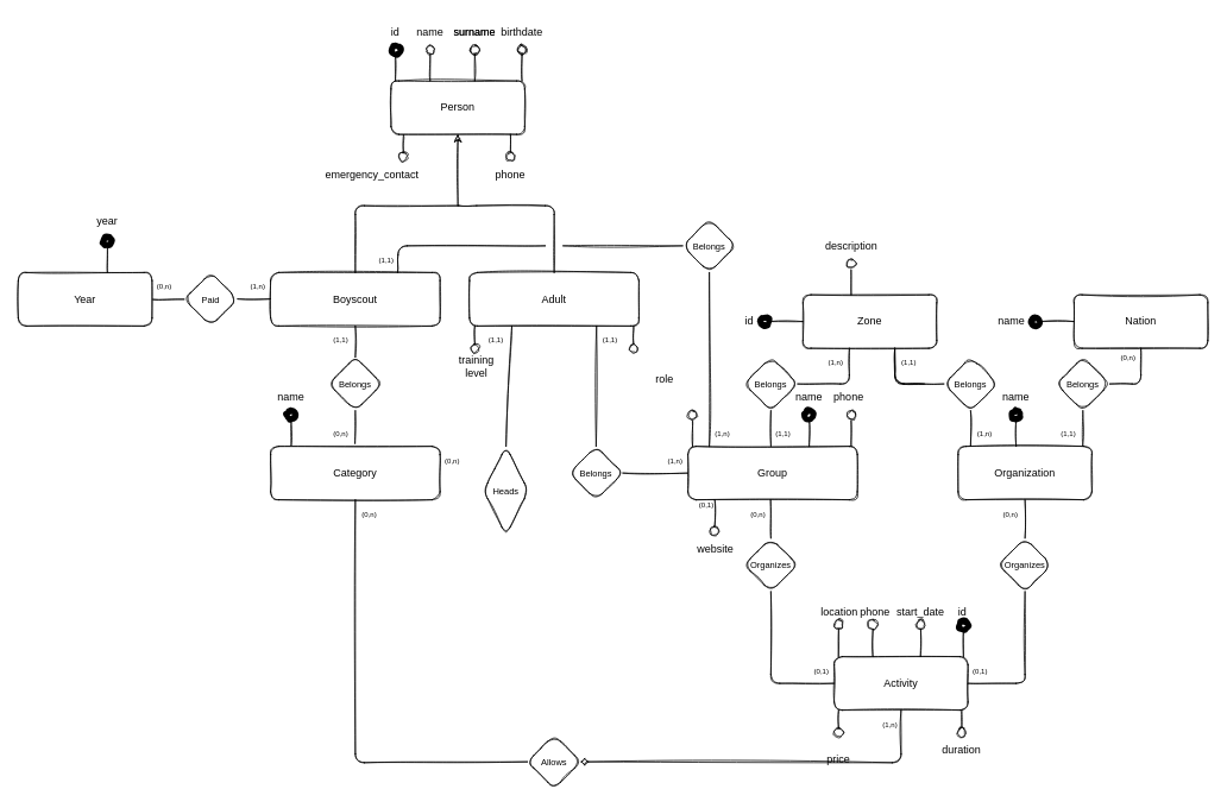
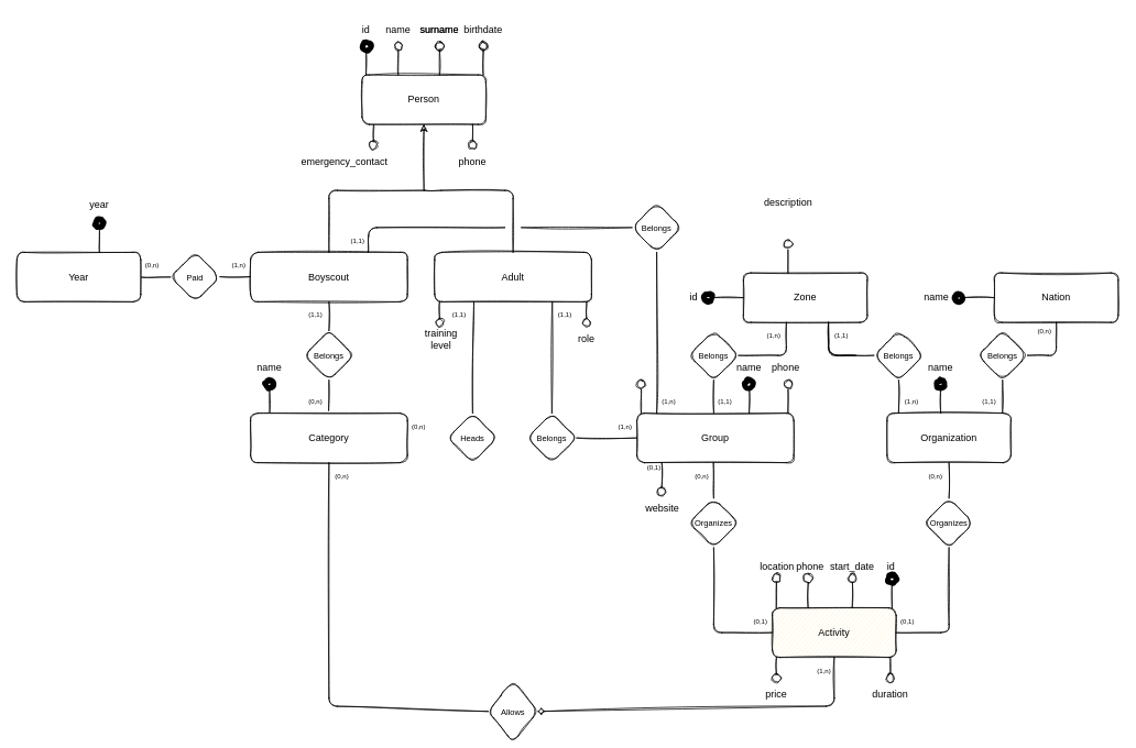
- <mxCell id="139" value="description" style="text;html=1;strokeColor=none;fillColor=none;align=center;verticalAlign=middle;whiteSpace=wrap;rounded=1;sketch=1;" parent="1" vertex="1"><mxGeometry x="934.5" y="260.12" width="39" height="30" as="geometry" /></mxCell>
+ <mxCell id="139" value="description" style="text;html=1;strokeColor=none;fillColor=none;align=center;verticalAlign=middle;whiteSpace=wrap;rounded=1;sketch=1;" parent="1" vertex="1"><mxGeometry x="934.5" y="230.12" width="39" height="30" as="geometry" /></mxCell>
- <mxCell id="20" value="role" style="text;html=1;strokeColor=none;fillColor=none;align=center;verticalAlign=middle;whiteSpace=wrap;rounded=1;sketch=1;" parent="1" vertex="1"><mxGeometry x="715" y="410" width="60" height="30" as="geometry" /></mxCell>
+ <mxCell id="20" value="role" style="text;html=1;strokeColor=none;fillColor=none;align=center;verticalAlign=middle;whiteSpace=wrap;rounded=1;sketch=1;" parent="1" vertex="1"><mxGeometry x="680" y="395" width="60" height="30" as="geometry" /></mxCell>
- <mxCell id="79" value="&lt;font style=&quot;font-size: 10px&quot;&gt;Heads&lt;/font&gt;" style="rhombus;whiteSpace=wrap;html=1;sketch=1;rounded=1;" parent="1" vertex="1"><mxGeometry x="542" y="500" width="50" height="100" as="geometry" /></mxCell>
+ <mxCell id="79" value="&lt;font style=&quot;font-size: 10px&quot;&gt;Heads&lt;/font&gt;" style="rhombus;whiteSpace=wrap;html=1;sketch=1;rounded=1;" parent="1" vertex="1"><mxGeometry x="542" y="500" width="60" height="60" as="geometry" /></mxCell>
- <mxCell id="26" value="Activity" style="rounded=1;whiteSpace=wrap;html=1;sketch=1;" parent="1" vertex="1"><mxGeometry x="935" y="736" width="150" height="60" as="geometry" /></mxCell>
+ <mxCell id="26" value="Activity" style="rounded=1;whiteSpace=wrap;html=1;sketch=1;fillColor=#fff2cc;" parent="1" vertex="1"><mxGeometry x="935" y="736" width="150" height="60" as="geometry" /></mxCell>
- <mxCell id="33" value="price" style="text;html=1;strokeColor=none;fillColor=none;align=center;verticalAlign=middle;whiteSpace=wrap;rounded=1;sketch=1;" parent="1" vertex="1"><mxGeometry x="910" y="836" width="60" height="30" as="geometry" /></mxCell>
+ <mxCell id="33" value="price" style="text;html=1;strokeColor=none;fillColor=none;align=center;verticalAlign=middle;whiteSpace=wrap;rounded=1;sketch=1;" parent="1" vertex="1"><mxGeometry x="910" y="826" width="60" height="30" as="geometry" /></mxCell>
- <mxCell id="50" value="&lt;font style=&quot;font-size: 10px&quot;&gt;Allows&lt;/font&gt;" style="rhombus;whiteSpace=wrap;html=1;sketch=1;rounded=1;" parent="1" vertex="1"><mxGeometry x="591" y="824" width="60" height="60" as="geometry" /></mxCell>
+ <mxCell id="50" value="&lt;font style=&quot;font-size: 10px&quot;&gt;Allows&lt;/font&gt;" style="rhombus;whiteSpace=wrap;html=1;sketch=1;rounded=1;" parent="1" vertex="1"><mxGeometry x="591" y="824" width="60" height="75" as="geometry" /></mxCell>
